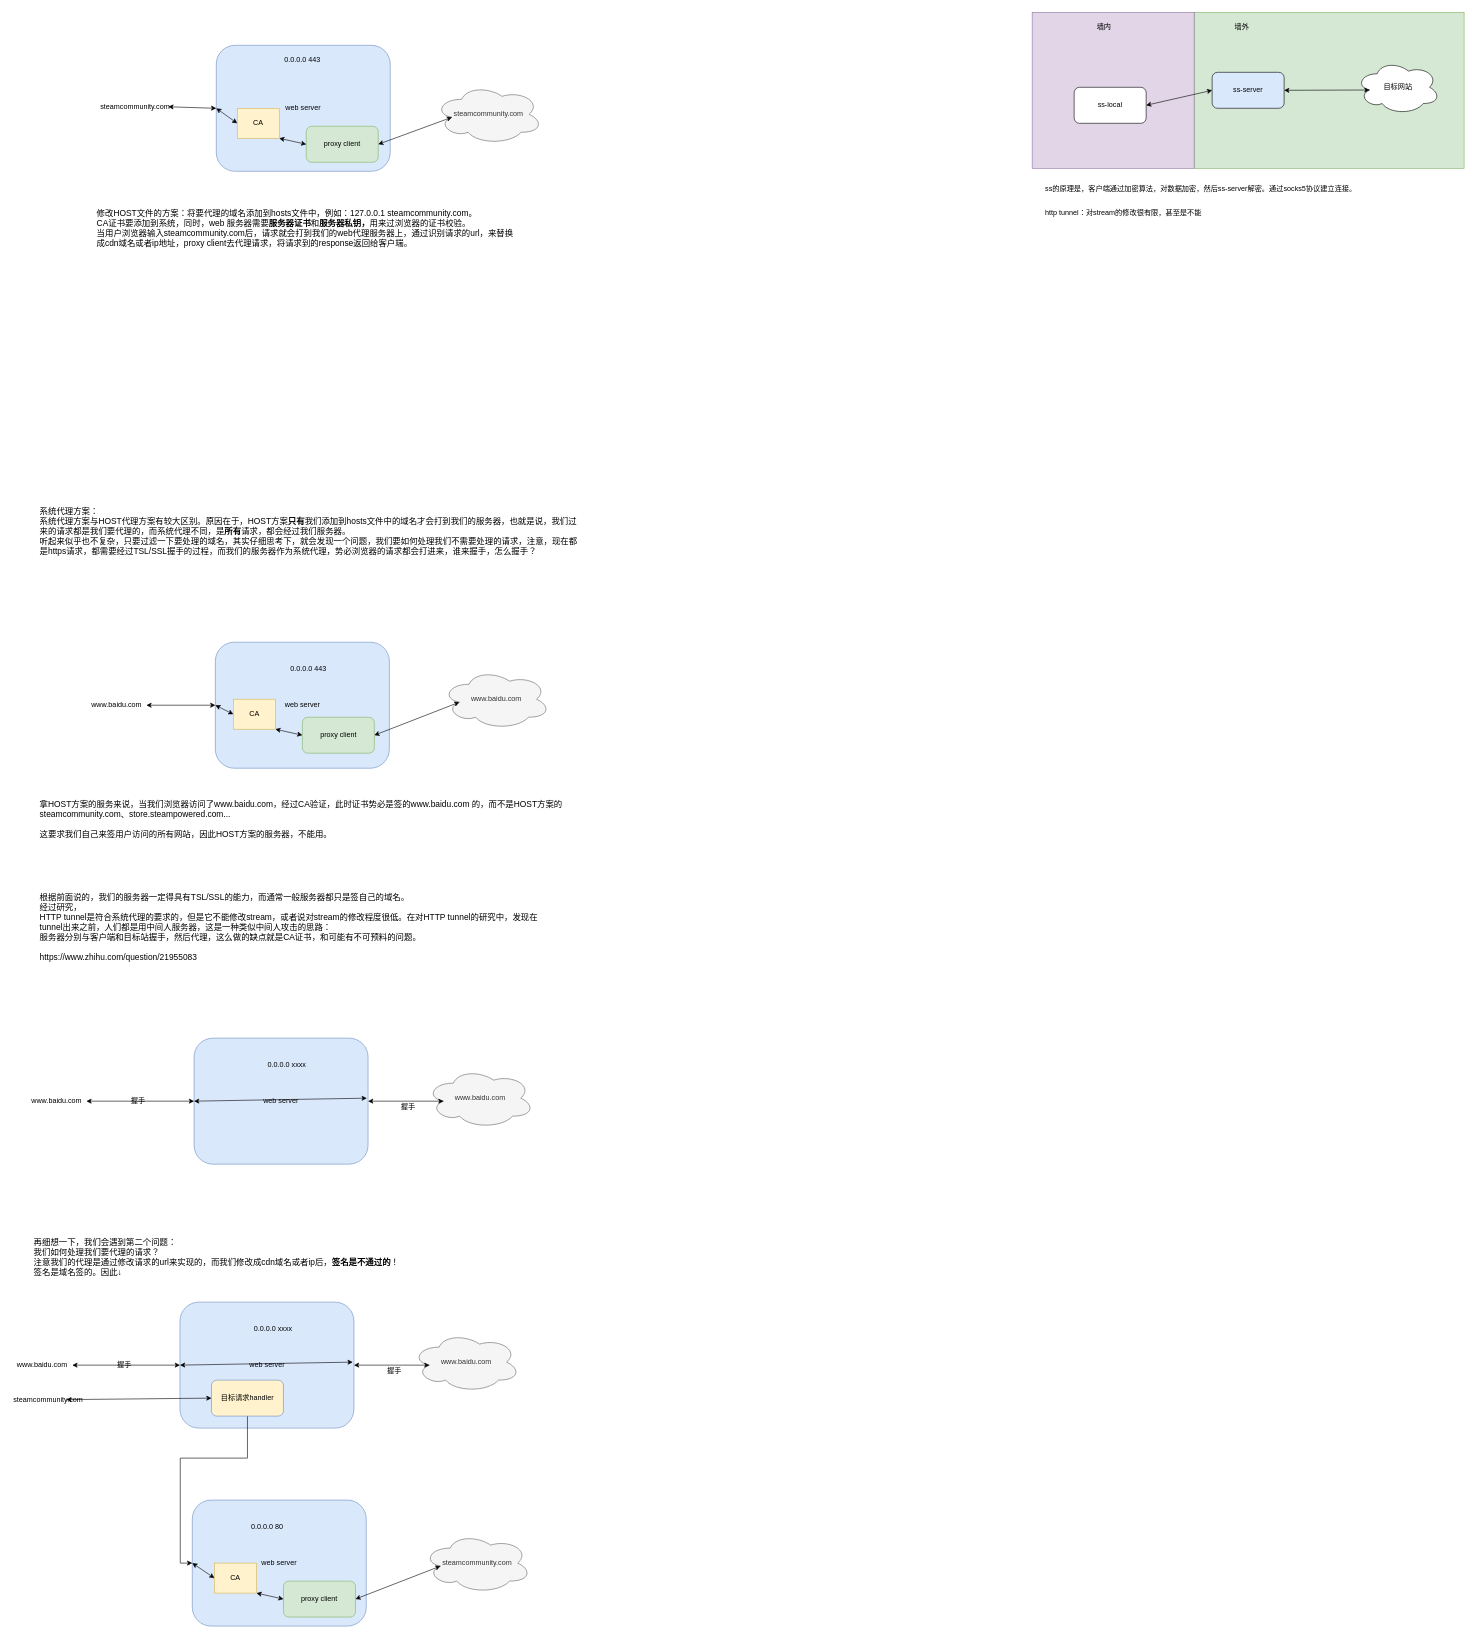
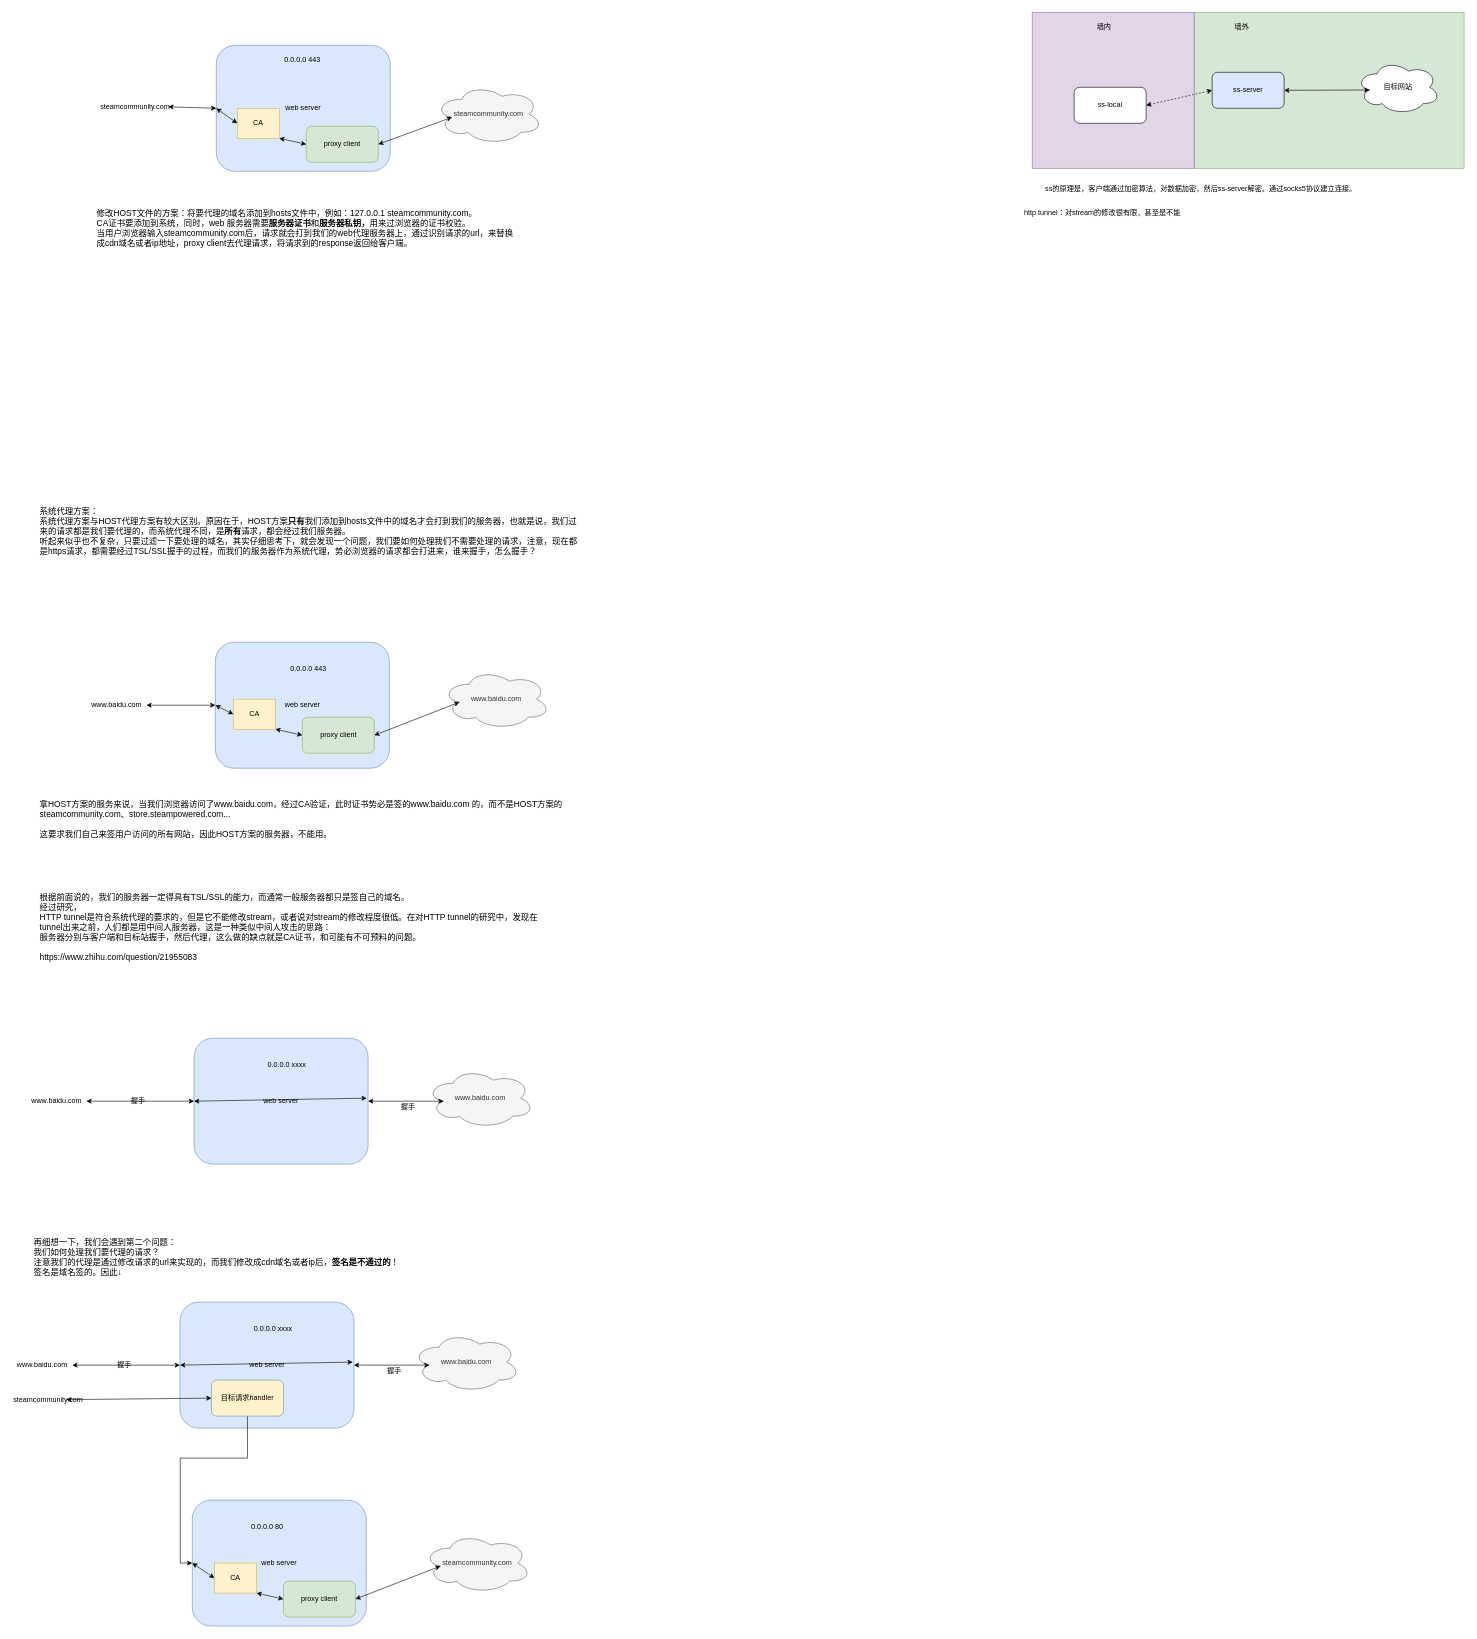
- <mxCell id="7" value="" style="endArrow=classic;startArrow=classic;html=1;rounded=0;exitX=1;exitY=0.5;exitDx=0;exitDy=0;entryX=0;entryY=0.5;entryDx=0;entryDy=0;shadow=0;" edge="1" parent="1" source="4" target="5"><mxGeometry width="50" height="50" relative="1" as="geometry"><mxPoint x="1890" y="200" as="sourcePoint" /><mxPoint x="1940" y="150" as="targetPoint" /></mxGeometry></mxCell>
+ <mxCell id="7" value="" style="endArrow=classic;startArrow=classic;html=1;rounded=0;exitX=1;exitY=0.5;exitDx=0;exitDy=0;entryX=0;entryY=0.5;entryDx=0;entryDy=0;shadow=0;dashed=1;" edge="1" parent="1" source="4" target="5"><mxGeometry width="50" height="50" relative="1" as="geometry"><mxPoint x="1890" y="200" as="sourcePoint" /><mxPoint x="1940" y="150" as="targetPoint" /></mxGeometry></mxCell>
- <mxCell id="12" value="http tunnel：对stream的修改很有限，甚至是不能" style="text;html=1;strokeColor=none;fillColor=none;align=left;verticalAlign=middle;whiteSpace=wrap;rounded=0;" vertex="1" parent="1"><mxGeometry x="1740" y="340" width="630" height="30" as="geometry" /></mxCell>
+ <mxCell id="12" value="http tunnel：对stream的修改很有限，甚至是不能" style="text;html=1;strokeColor=none;fillColor=none;align=left;verticalAlign=middle;whiteSpace=wrap;rounded=0;" vertex="1" parent="1"><mxGeometry x="1705" y="340" width="630" height="30" as="geometry" /></mxCell>
